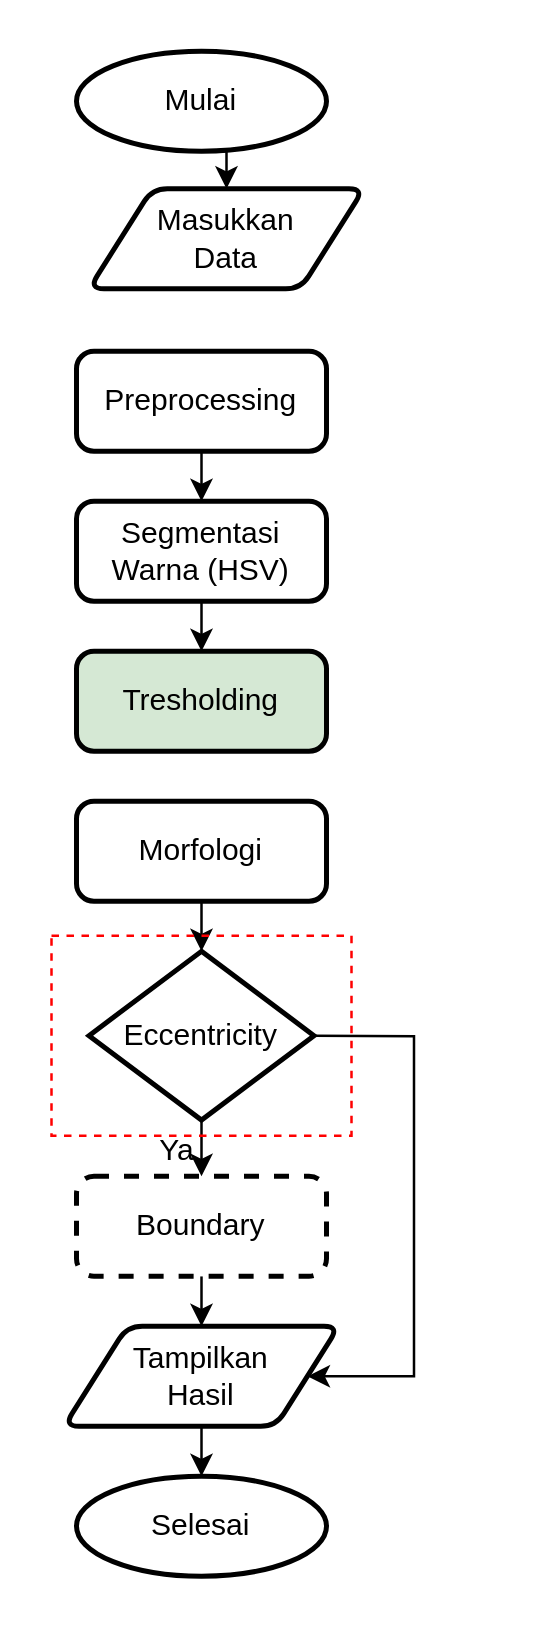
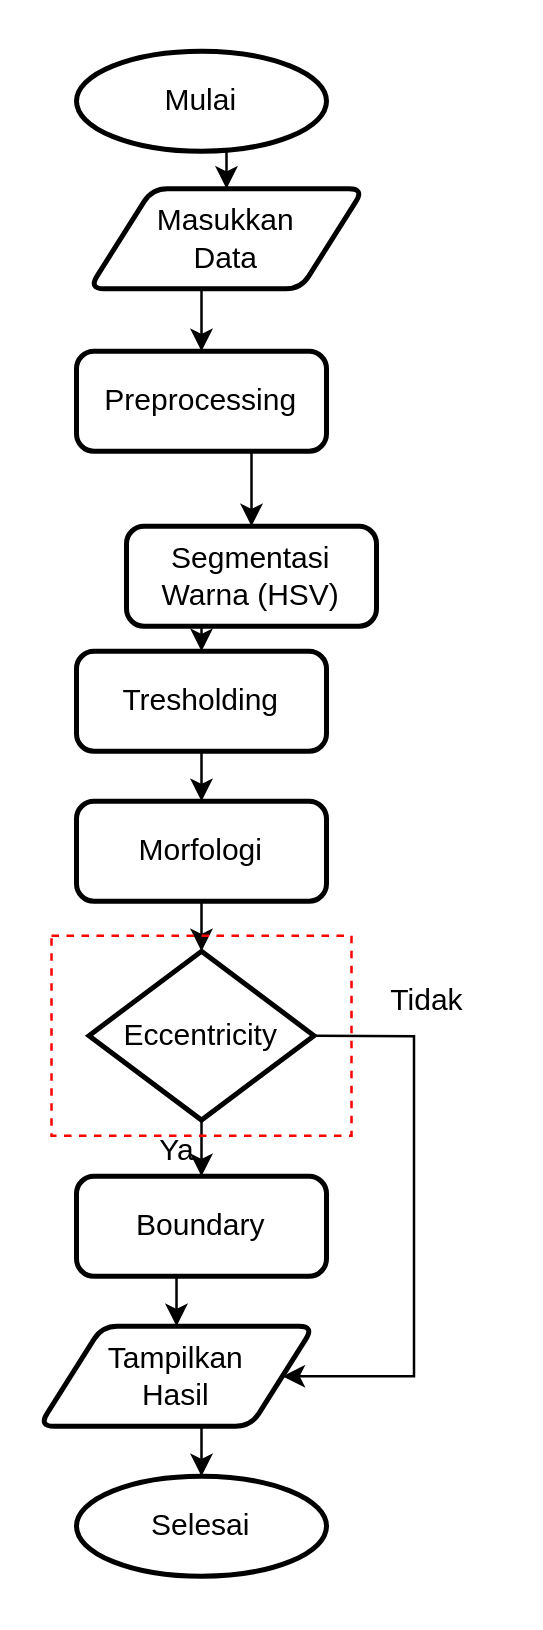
+ <mxCell id="7" style="edgeStyle=orthogonalEdgeStyle;rounded=0;orthogonalLoop=1;jettySize=auto;html=1;exitX=0.5;exitY=1;exitDx=0;exitDy=0;entryX=0.5;entryY=0;entryDx=0;entryDy=0;" edge="1" parent="1" source="8" target="3"><mxGeometry relative="1" as="geometry" /></mxCell>
- <mxCell id="10" value="Segmentasi Warna (HSV)" style="rounded=1;whiteSpace=wrap;html=1;absoluteArcSize=1;arcSize=14;strokeWidth=2;" vertex="1" parent="1"><mxGeometry x="30" y="200" width="100" height="40" as="geometry" /></mxCell>
+ <mxCell id="10" value="Segmentasi Warna (HSV)" style="rounded=1;whiteSpace=wrap;html=1;absoluteArcSize=1;arcSize=14;strokeWidth=2;" vertex="1" parent="1"><mxGeometry x="50" y="210" width="100" height="40" as="geometry" /></mxCell>
- <mxCell id="12" value="Tresholding" style="rounded=1;whiteSpace=wrap;html=1;absoluteArcSize=1;arcSize=14;strokeWidth=2;fillColor=#d5e8d4;" vertex="1" parent="1"><mxGeometry x="30" y="260" width="100" height="40" as="geometry" /></mxCell>
+ <mxCell id="12" value="Tresholding" style="rounded=1;whiteSpace=wrap;html=1;absoluteArcSize=1;arcSize=14;strokeWidth=2;" vertex="1" parent="1"><mxGeometry x="30" y="260" width="100" height="40" as="geometry" /></mxCell>
+ <mxCell id="11" style="edgeStyle=orthogonalEdgeStyle;rounded=0;orthogonalLoop=1;jettySize=auto;html=1;exitX=0.5;exitY=1;exitDx=0;exitDy=0;entryX=0.5;entryY=0;entryDx=0;entryDy=0;" edge="1" parent="1" source="12" target="14"><mxGeometry relative="1" as="geometry" /></mxCell>
+ <mxCell id="23" value="Tidak" style="text;html=1;align=center;verticalAlign=middle;resizable=0;points=[];autosize=1;" vertex="1" parent="1"><mxGeometry x="145" y="390" width="50" height="20" as="geometry" /></mxCell>
- <mxCell id="16" value="Boundary" style="rounded=1;whiteSpace=wrap;html=1;absoluteArcSize=1;arcSize=14;strokeWidth=2;dashed=1;" vertex="1" parent="1"><mxGeometry x="30" y="470" width="100" height="40" as="geometry" /></mxCell>
+ <mxCell id="16" value="Boundary" style="rounded=1;whiteSpace=wrap;html=1;absoluteArcSize=1;arcSize=14;strokeWidth=2;" vertex="1" parent="1"><mxGeometry x="30" y="470" width="100" height="40" as="geometry" /></mxCell>
- <mxCell id="21" value="Tampilkan&lt;br&gt;Hasil" style="shape=parallelogram;html=1;strokeWidth=2;perimeter=parallelogramPerimeter;whiteSpace=wrap;rounded=1;arcSize=12;size=0.23;" vertex="1" parent="1"><mxGeometry x="25" y="530" width="110" height="40" as="geometry" /></mxCell>
+ <mxCell id="21" value="Tampilkan&lt;br&gt;Hasil" style="shape=parallelogram;html=1;strokeWidth=2;perimeter=parallelogramPerimeter;whiteSpace=wrap;rounded=1;arcSize=12;size=0.23;" vertex="1" parent="1"><mxGeometry x="15" y="530" width="110" height="40" as="geometry" /></mxCell>
